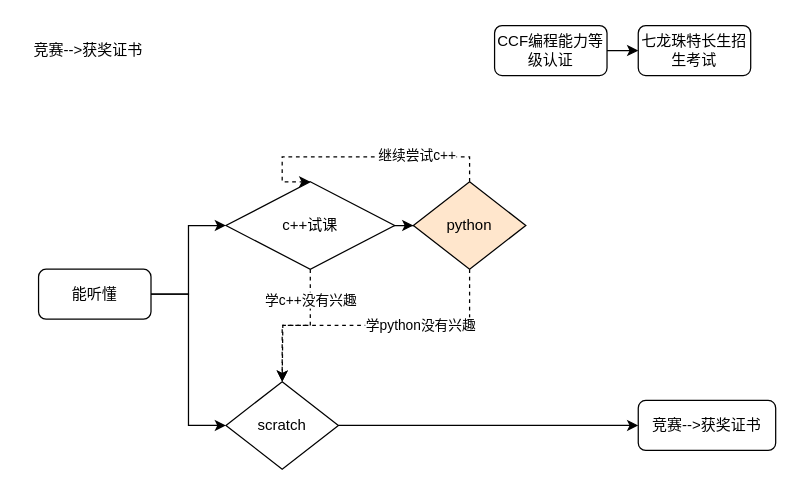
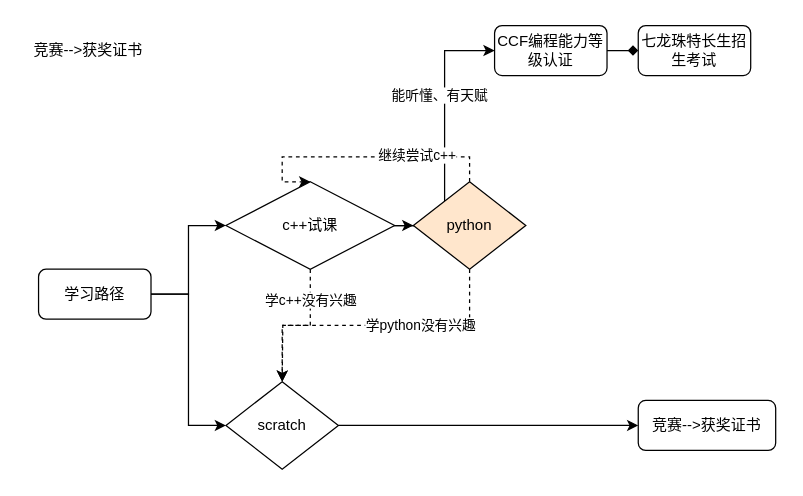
+ <mxCell id="7" style="edgeStyle=orthogonalEdgeStyle;rounded=0;orthogonalLoop=1;jettySize=auto;html=1;entryX=0;entryY=0.5;entryDx=0;entryDy=0;" edge="1" parent="1" source="11" target="14"><mxGeometry relative="1" as="geometry" /></mxCell>
+ <mxCell id="8" value="能听懂、有天赋" style="edgeLabel;html=1;align=center;verticalAlign=middle;resizable=0;points=[];" vertex="1" connectable="0" parent="7"><mxGeometry x="0.034" y="9" relative="1" as="geometry"><mxPoint x="4" y="-31" as="offset" /></mxGeometry></mxCell>
- <mxCell id="13" style="edgeStyle=orthogonalEdgeStyle;rounded=0;orthogonalLoop=1;jettySize=auto;html=1;entryX=0;entryY=0.5;entryDx=0;entryDy=0;" edge="1" parent="1" source="14" target="15"><mxGeometry relative="1" as="geometry" /></mxCell>
+ <mxCell id="13" style="edgeStyle=orthogonalEdgeStyle;rounded=0;orthogonalLoop=1;jettySize=auto;html=1;entryX=0;entryY=0.5;entryDx=0;entryDy=0;endArrow=diamond;" edge="1" parent="1" source="14" target="15"><mxGeometry relative="1" as="geometry" /></mxCell>
- <mxCell id="4" value="能听懂" style="rounded=1;whiteSpace=wrap;html=1;" vertex="1" parent="1"><mxGeometry x="30" y="215" width="90" height="40" as="geometry" /></mxCell>
+ <mxCell id="4" value="学习路径" style="rounded=1;whiteSpace=wrap;html=1;" vertex="1" parent="1"><mxGeometry x="30" y="215" width="90" height="40" as="geometry" /></mxCell>
